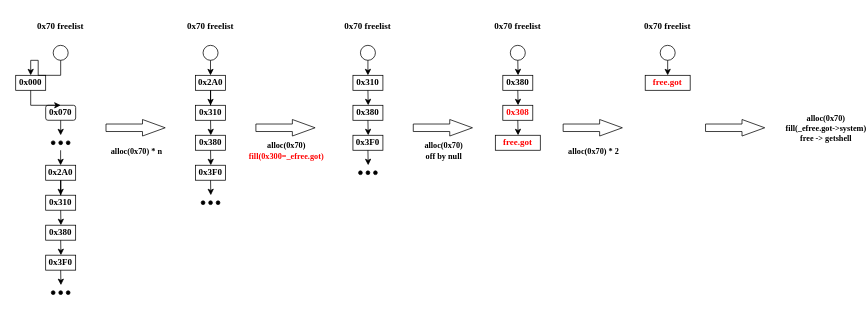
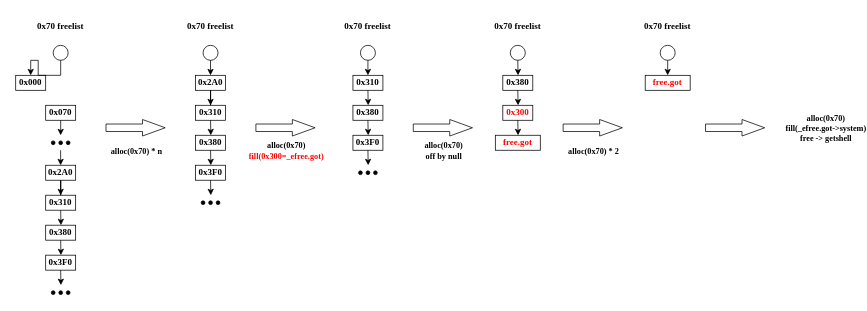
- <mxCell id="5" value="" style="edgeStyle=orthogonalEdgeStyle;rounded=0;orthogonalLoop=1;jettySize=auto;html=1;fontFamily=寒蝉圆黑体;fontStyle=1;labelBackgroundColor=none;" edge="1" source="6" target="8" parent="1"><mxGeometry relative="1" as="geometry" /></mxCell>
- <mxCell id="8" value="0x070" style="whiteSpace=wrap;html=1;fontFamily=寒蝉圆黑体;fontStyle=1;labelBackgroundColor=none;fillColor=none;rounded=1;" vertex="1" parent="1"><mxGeometry x="60" y="140" width="40" height="20" as="geometry" /></mxCell>
+ <mxCell id="8" value="0x070" style="rounded=0;whiteSpace=wrap;html=1;fontFamily=寒蝉圆黑体;fontStyle=1;labelBackgroundColor=none;fillColor=none;" vertex="1" parent="1"><mxGeometry x="60" y="140" width="40" height="20" as="geometry" /></mxCell>
- <mxCell id="67" value="&lt;font color=&quot;#ff0000&quot;&gt;0x308&lt;/font&gt;" style="rounded=0;whiteSpace=wrap;html=1;fontFamily=寒蝉圆黑体;fontStyle=1;labelBackgroundColor=none;fillColor=none;" vertex="1" parent="1"><mxGeometry x="670" y="140" width="40" height="20" as="geometry" /></mxCell>
+ <mxCell id="67" value="&lt;font color=&quot;#ff0000&quot;&gt;0x300&lt;/font&gt;" style="rounded=0;whiteSpace=wrap;html=1;fontFamily=寒蝉圆黑体;fontStyle=1;labelBackgroundColor=none;fillColor=none;" vertex="1" parent="1"><mxGeometry x="670" y="140" width="40" height="20" as="geometry" /></mxCell>
